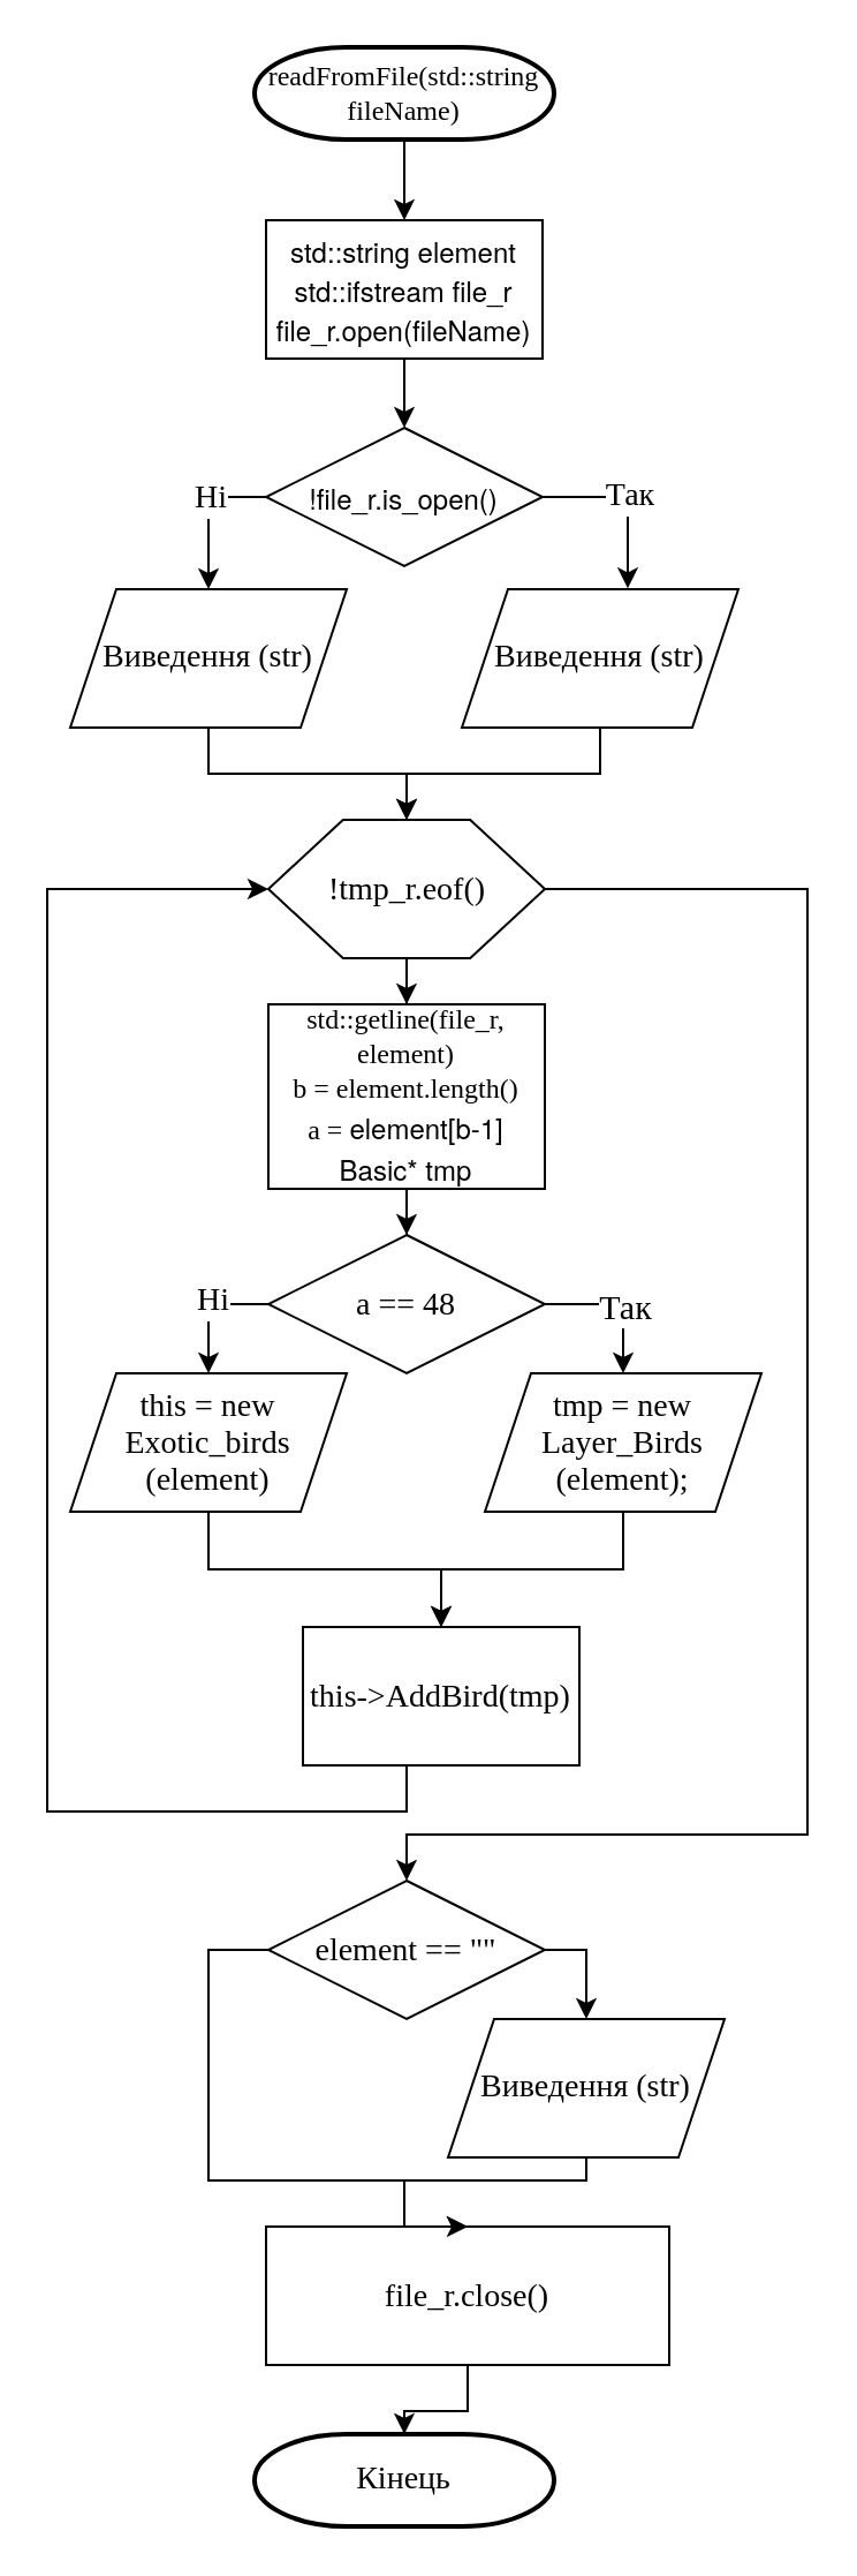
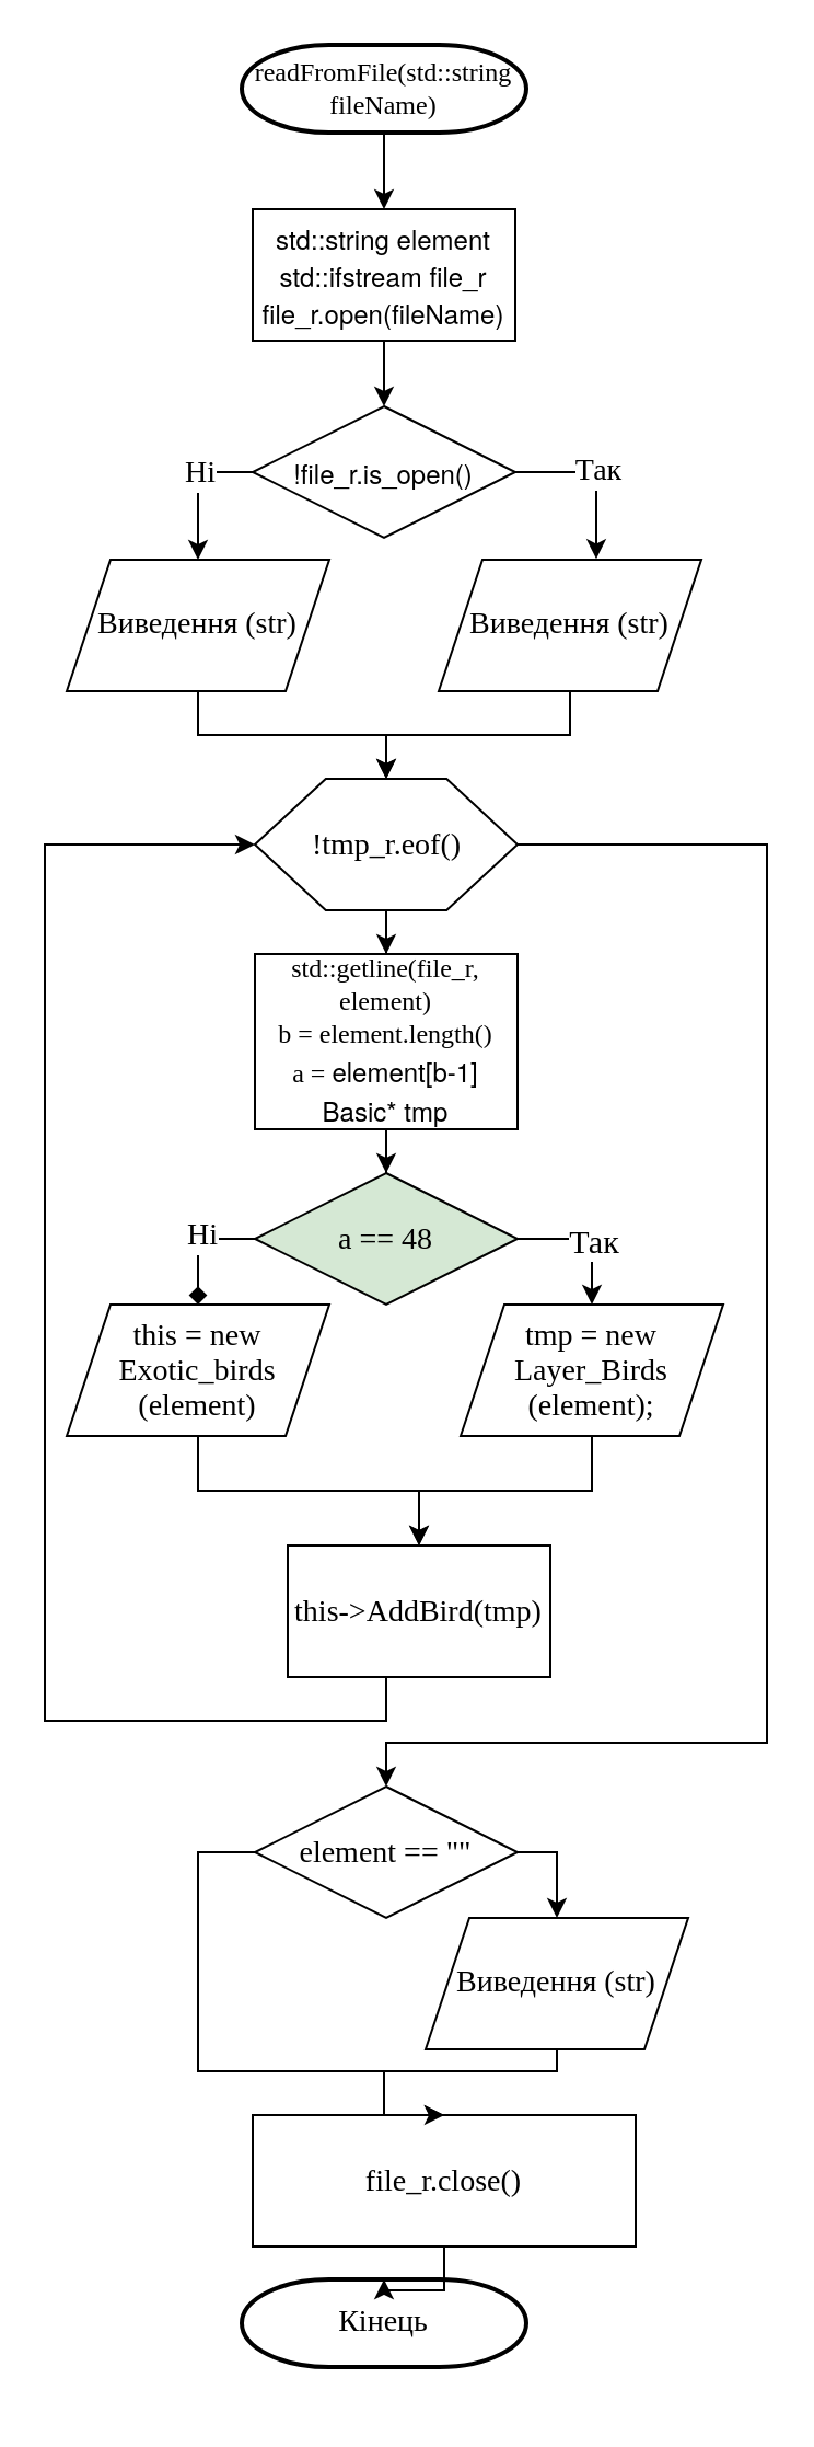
- <mxCell id="30" value="&lt;p style=&quot;margin: 0px ; font-stretch: normal ; line-height: normal&quot;&gt;&lt;font style=&quot;font-size: 14px&quot;&gt;a == 48&lt;/font&gt;&lt;/p&gt;" style="rhombus;whiteSpace=wrap;html=1;rounded=0;fontFamily=Times New Roman;fontSize=14;" vertex="1" parent="1"><mxGeometry x="116" y="535" width="120" height="60" as="geometry" /></mxCell>
+ <mxCell id="30" value="&lt;p style=&quot;margin: 0px ; font-stretch: normal ; line-height: normal&quot;&gt;&lt;font style=&quot;font-size: 14px&quot;&gt;a == 48&lt;/font&gt;&lt;/p&gt;" style="rhombus;whiteSpace=wrap;html=1;rounded=0;fontFamily=Times New Roman;fontSize=14;fillColor=#d5e8d4;" vertex="1" parent="1"><mxGeometry x="116" y="535" width="120" height="60" as="geometry" /></mxCell>
- <mxCell id="26" style="edgeStyle=orthogonalEdgeStyle;rounded=0;orthogonalLoop=1;jettySize=auto;html=1;entryX=0.5;entryY=0;entryDx=0;entryDy=0;fontFamily=Times New Roman;fontSize=14;endArrow=classic;endFill=1;" edge="1" parent="1" source="30" target="32"><mxGeometry relative="1" as="geometry"><Array as="points"><mxPoint x="90" y="565" /></Array></mxGeometry></mxCell>
+ <mxCell id="26" style="edgeStyle=orthogonalEdgeStyle;rounded=0;orthogonalLoop=1;jettySize=auto;html=1;entryX=0.5;entryY=0;entryDx=0;entryDy=0;fontFamily=Times New Roman;fontSize=14;endArrow=diamond;endFill=1;" edge="1" parent="1" source="30" target="32"><mxGeometry relative="1" as="geometry"><Array as="points"><mxPoint x="90" y="565" /></Array></mxGeometry></mxCell>
- <mxCell id="4" value="&lt;font face=&quot;Times New Roman&quot;&gt;&lt;span style=&quot;font-size: 14px&quot;&gt;Кінець&lt;br&gt;&lt;/span&gt;&lt;/font&gt;" style="strokeWidth=2;html=1;shape=mxgraph.flowchart.terminator;whiteSpace=wrap;" vertex="1" parent="1"><mxGeometry x="110" y="1055" width="130" height="40" as="geometry" /></mxCell>
+ <mxCell id="4" value="&lt;font face=&quot;Times New Roman&quot;&gt;&lt;span style=&quot;font-size: 14px&quot;&gt;Кінець&lt;br&gt;&lt;/span&gt;&lt;/font&gt;" style="strokeWidth=2;html=1;shape=mxgraph.flowchart.terminator;whiteSpace=wrap;" vertex="1" parent="1"><mxGeometry x="110" y="1040" width="130" height="40" as="geometry" /></mxCell>
